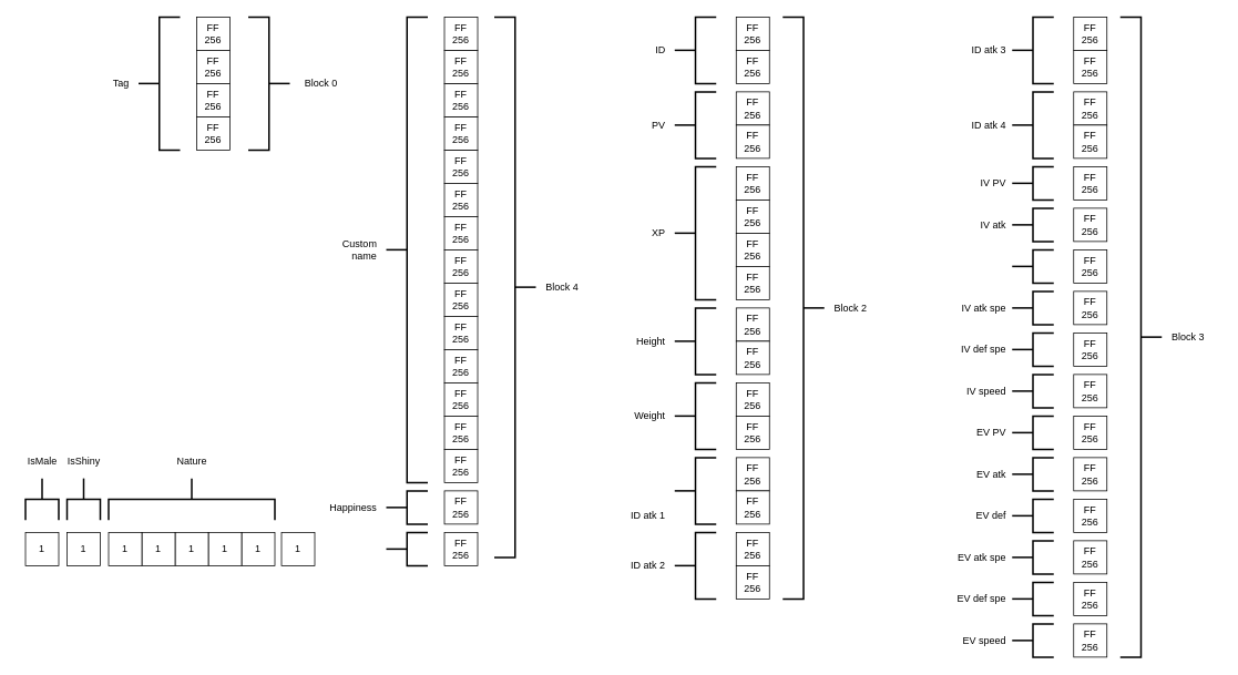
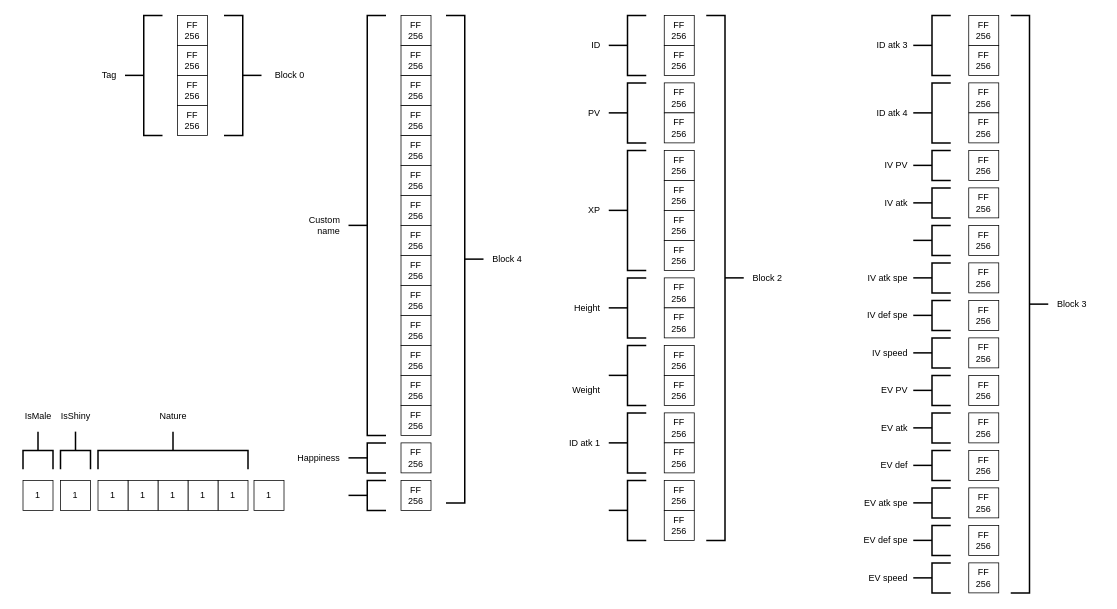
- <mxCell id="37" value="Weight" style="text;html=1;align=right;verticalAlign=middle;resizable=0;points=[];autosize=1;strokeColor=none;fillColor=none;labelBackgroundColor=none;" parent="1" vertex="1"><mxGeometry x="741" y="485" width="60" height="30" as="geometry" /></mxCell>
+ <mxCell id="37" value="Weight" style="text;html=1;align=right;verticalAlign=middle;resizable=0;points=[];autosize=1;strokeColor=none;fillColor=none;labelBackgroundColor=none;" parent="1" vertex="1"><mxGeometry x="741" y="505" width="60" height="30" as="geometry" /></mxCell>
- <mxCell id="41" value="ID atk 1" style="text;html=1;align=right;verticalAlign=middle;resizable=0;points=[];autosize=1;strokeColor=none;fillColor=none;labelBackgroundColor=none;" parent="1" vertex="1"><mxGeometry x="741" y="605" width="60" height="30" as="geometry" /></mxCell>
+ <mxCell id="41" value="ID atk 1" style="text;html=1;align=right;verticalAlign=middle;resizable=0;points=[];autosize=1;strokeColor=none;fillColor=none;labelBackgroundColor=none;" parent="1" vertex="1"><mxGeometry x="741" y="575" width="60" height="30" as="geometry" /></mxCell>
- <mxCell id="45" value="ID atk 2" style="text;html=1;align=right;verticalAlign=middle;resizable=0;points=[];autosize=1;strokeColor=none;fillColor=none;labelBackgroundColor=none;" parent="1" vertex="1"><mxGeometry x="741" y="665" width="60" height="30" as="geometry" /></mxCell>
